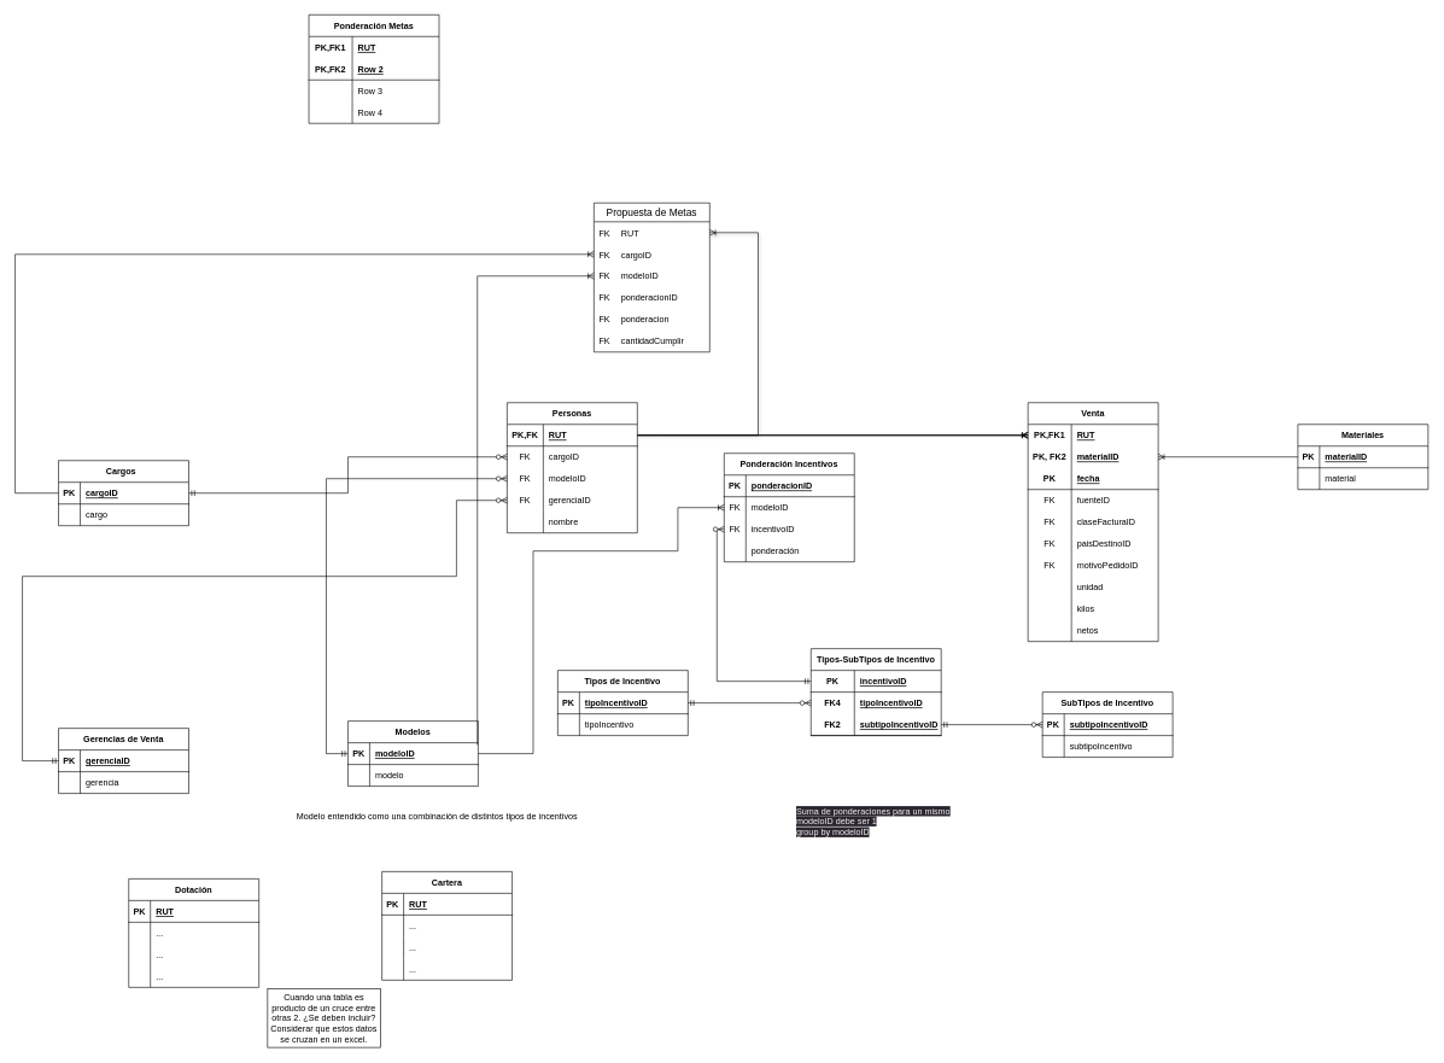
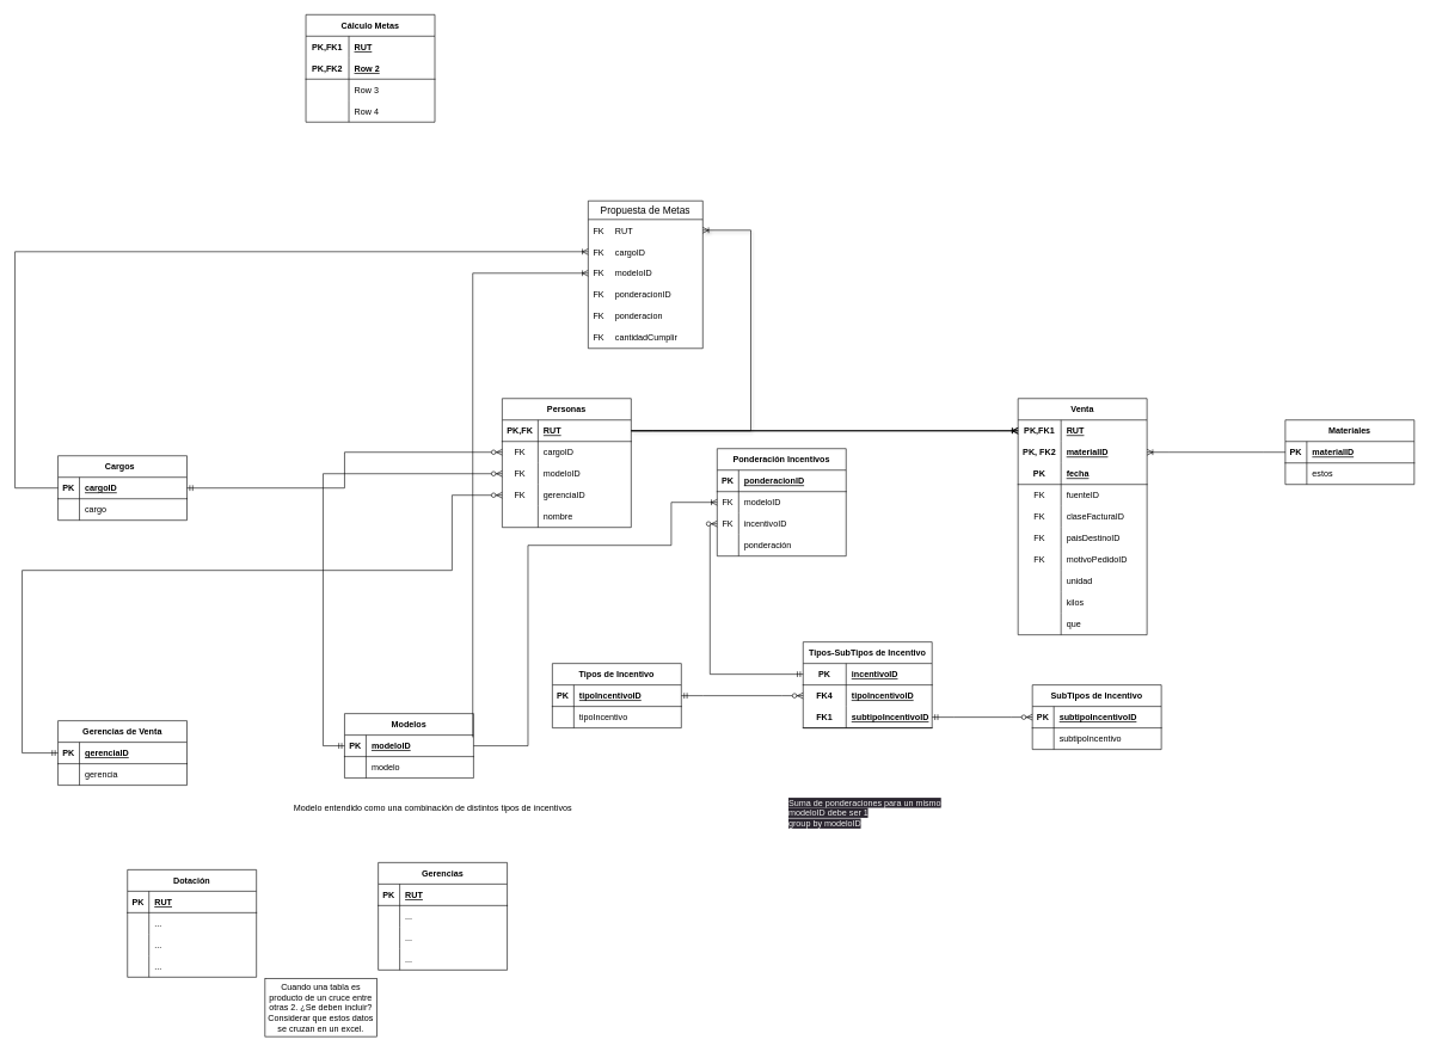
- <mxCell id="171" value="Ponderación Metas" style="shape=table;startSize=30;container=1;collapsible=1;childLayout=tableLayout;fixedRows=1;rowLines=0;fontStyle=1;align=center;resizeLast=1;" parent="1" vertex="1"><mxGeometry x="426" y="20" width="180" height="150" as="geometry" /></mxCell>
+ <mxCell id="171" value="Cálculo Metas" style="shape=table;startSize=30;container=1;collapsible=1;childLayout=tableLayout;fixedRows=1;rowLines=0;fontStyle=1;align=center;resizeLast=1;" parent="1" vertex="1"><mxGeometry x="426" y="20" width="180" height="150" as="geometry" /></mxCell>
- <mxCell id="190" value="material" style="shape=partialRectangle;connectable=0;fillColor=none;top=0;left=0;bottom=0;right=0;align=left;spacingLeft=6;overflow=hidden;" parent="188" vertex="1"><mxGeometry x="30" width="150" height="30" as="geometry"><mxRectangle width="150" height="30" as="alternateBounds" /></mxGeometry></mxCell>
+ <mxCell id="190" value="estos" style="shape=partialRectangle;connectable=0;fillColor=none;top=0;left=0;bottom=0;right=0;align=left;spacingLeft=6;overflow=hidden;" parent="188" vertex="1"><mxGeometry x="30" width="150" height="30" as="geometry"><mxRectangle width="150" height="30" as="alternateBounds" /></mxGeometry></mxCell>
- <mxCell id="165" value="netos" style="shape=partialRectangle;connectable=0;fillColor=none;top=0;left=0;bottom=0;right=0;align=left;spacingLeft=6;overflow=hidden;" parent="163" vertex="1"><mxGeometry x="60" width="120" height="30" as="geometry"><mxRectangle width="120" height="30" as="alternateBounds" /></mxGeometry></mxCell>
+ <mxCell id="165" value="que" style="shape=partialRectangle;connectable=0;fillColor=none;top=0;left=0;bottom=0;right=0;align=left;spacingLeft=6;overflow=hidden;" parent="163" vertex="1"><mxGeometry x="60" width="120" height="30" as="geometry"><mxRectangle width="120" height="30" as="alternateBounds" /></mxGeometry></mxCell>
- <mxCell id="64" value="FK2" style="shape=partialRectangle;connectable=0;fillColor=none;top=0;left=0;bottom=0;right=0;fontStyle=1;overflow=hidden;" parent="63" vertex="1"><mxGeometry width="60" height="30" as="geometry"><mxRectangle width="60" height="30" as="alternateBounds" /></mxGeometry></mxCell>
+ <mxCell id="64" value="FK1" style="shape=partialRectangle;connectable=0;fillColor=none;top=0;left=0;bottom=0;right=0;fontStyle=1;overflow=hidden;" parent="63" vertex="1"><mxGeometry width="60" height="30" as="geometry"><mxRectangle width="60" height="30" as="alternateBounds" /></mxGeometry></mxCell>
- <mxCell id="122" value="Cartera" style="shape=table;startSize=30;container=1;collapsible=1;childLayout=tableLayout;fixedRows=1;rowLines=0;fontStyle=1;align=center;resizeLast=1;" parent="1" vertex="1"><mxGeometry x="527" y="1204" width="180" height="150" as="geometry" /></mxCell>
+ <mxCell id="122" value="Gerencias" style="shape=table;startSize=30;container=1;collapsible=1;childLayout=tableLayout;fixedRows=1;rowLines=0;fontStyle=1;align=center;resizeLast=1;" parent="1" vertex="1"><mxGeometry x="527" y="1204" width="180" height="150" as="geometry" /></mxCell>
